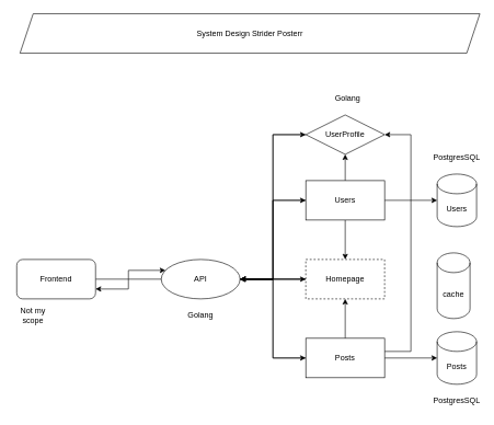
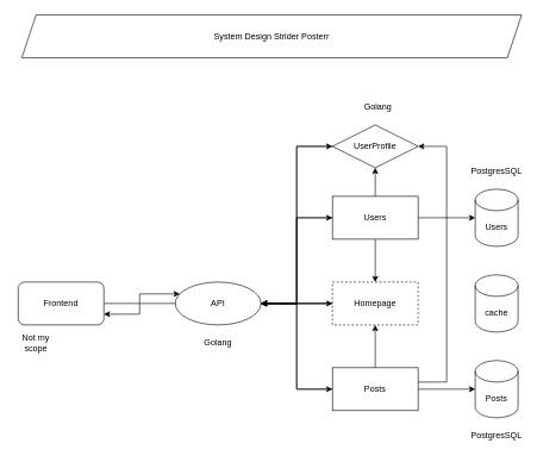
- <mxCell id="25" value="cache" style="shape=cylinder3;whiteSpace=wrap;html=1;boundedLbl=1;backgroundOutline=1;size=15;" vertex="1" parent="1"><mxGeometry x="665" y="384" width="50" height="100" as="geometry" /></mxCell>
+ <mxCell id="25" value="cache" style="shape=cylinder3;whiteSpace=wrap;html=1;boundedLbl=1;backgroundOutline=1;size=15;" vertex="1" parent="1"><mxGeometry x="665" y="384" width="60" height="80" as="geometry" /></mxCell>
